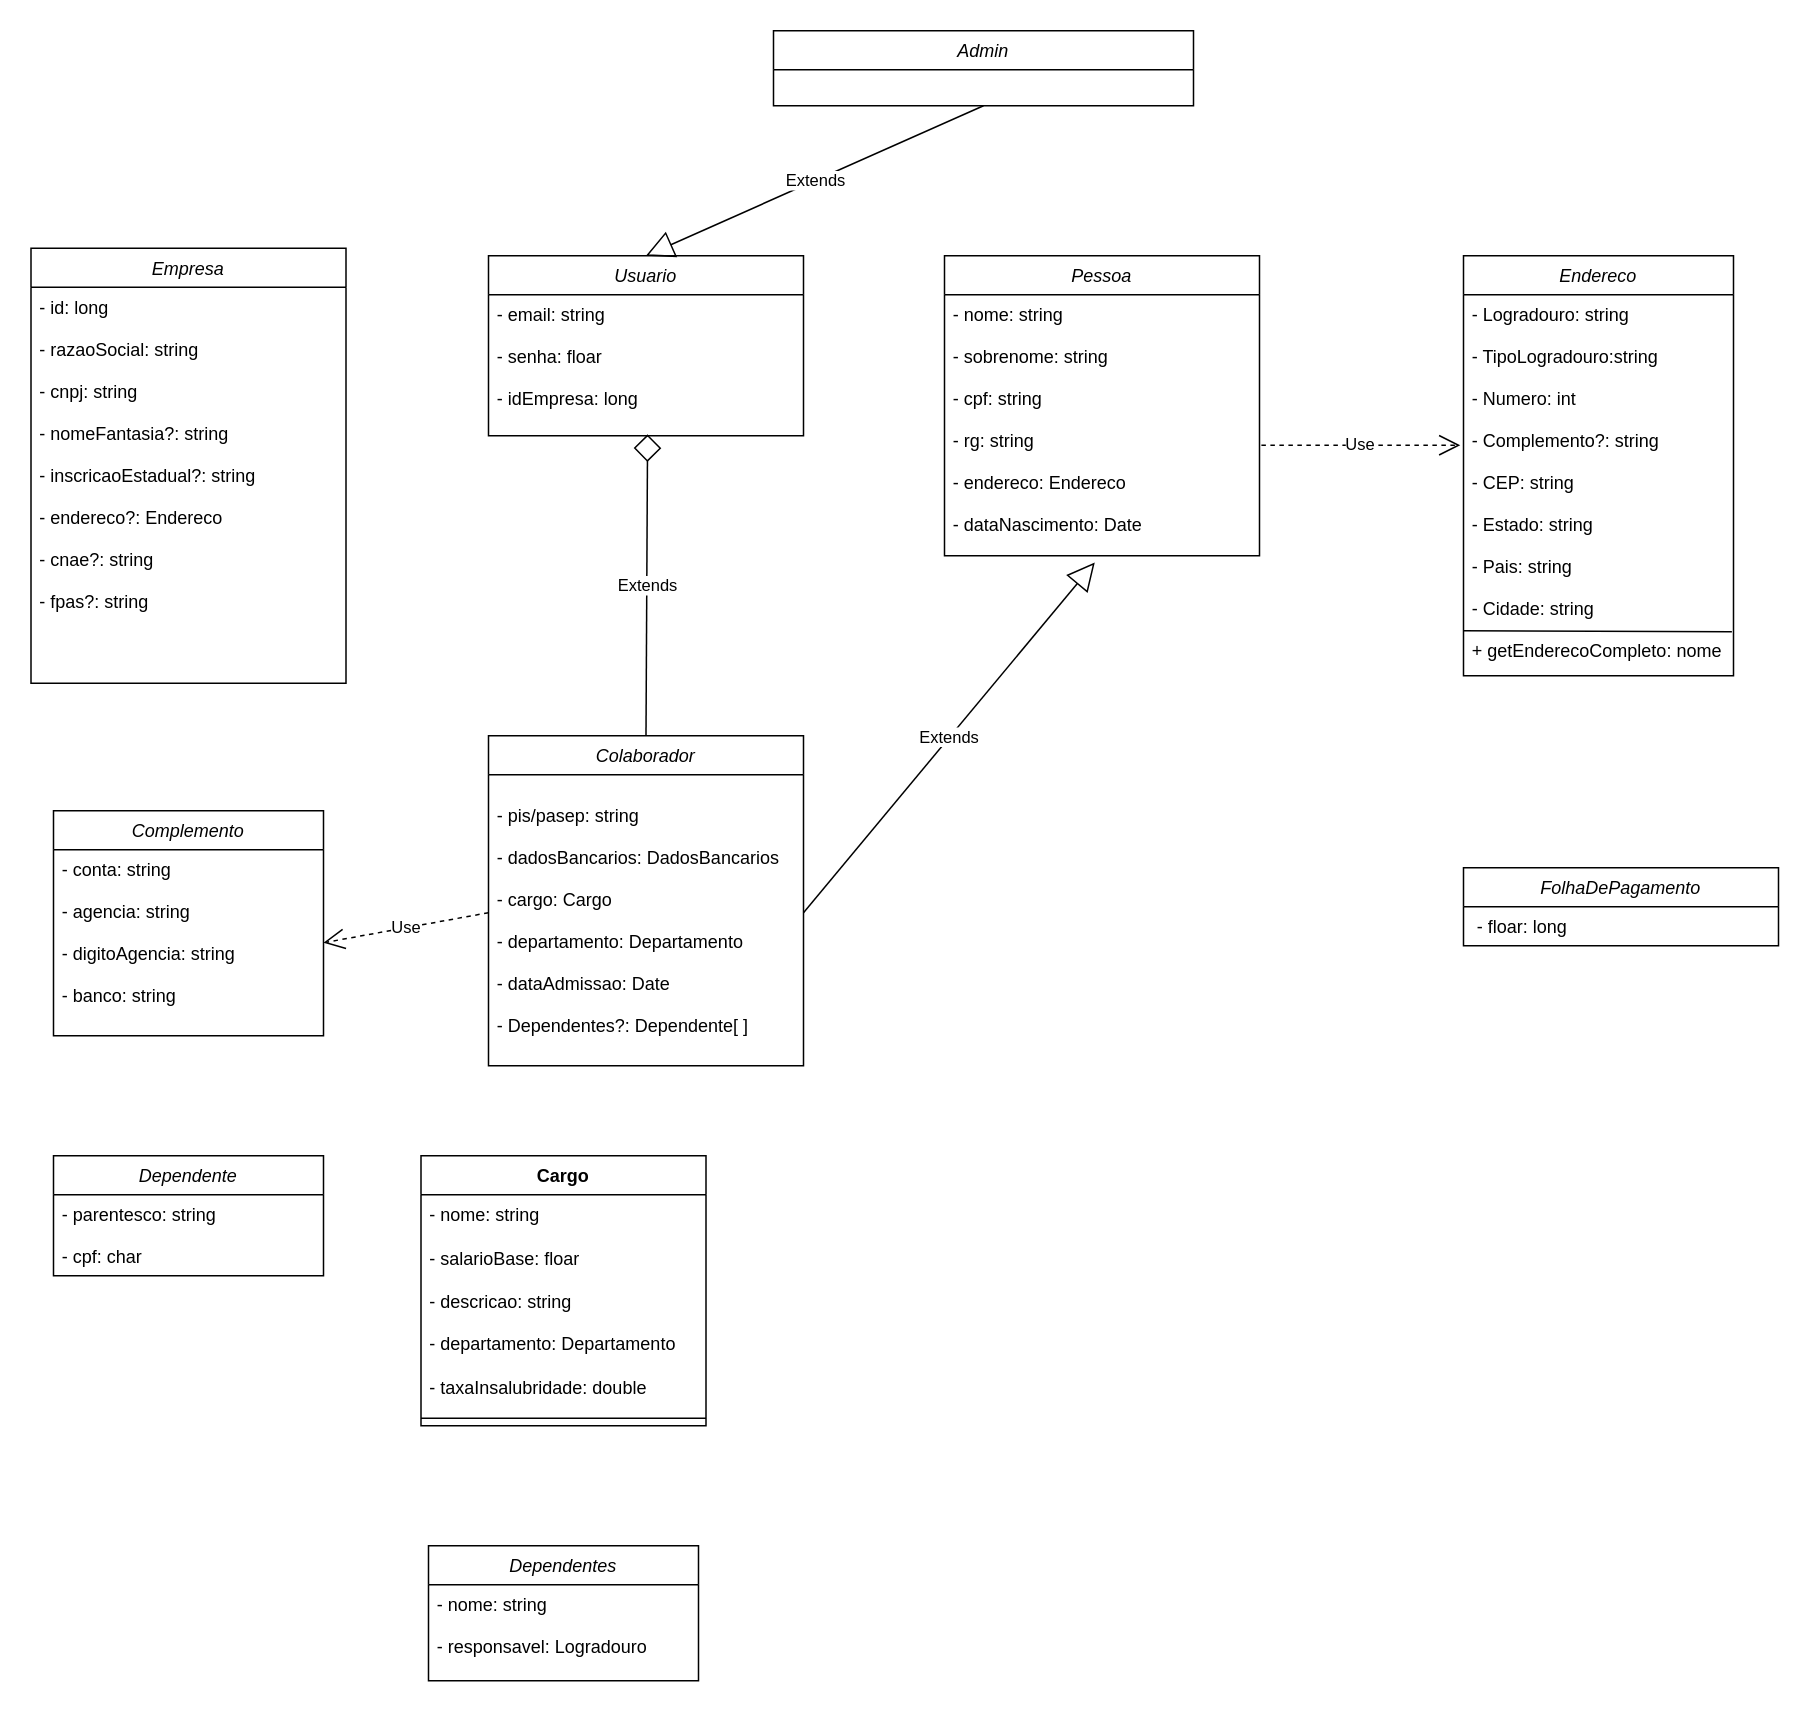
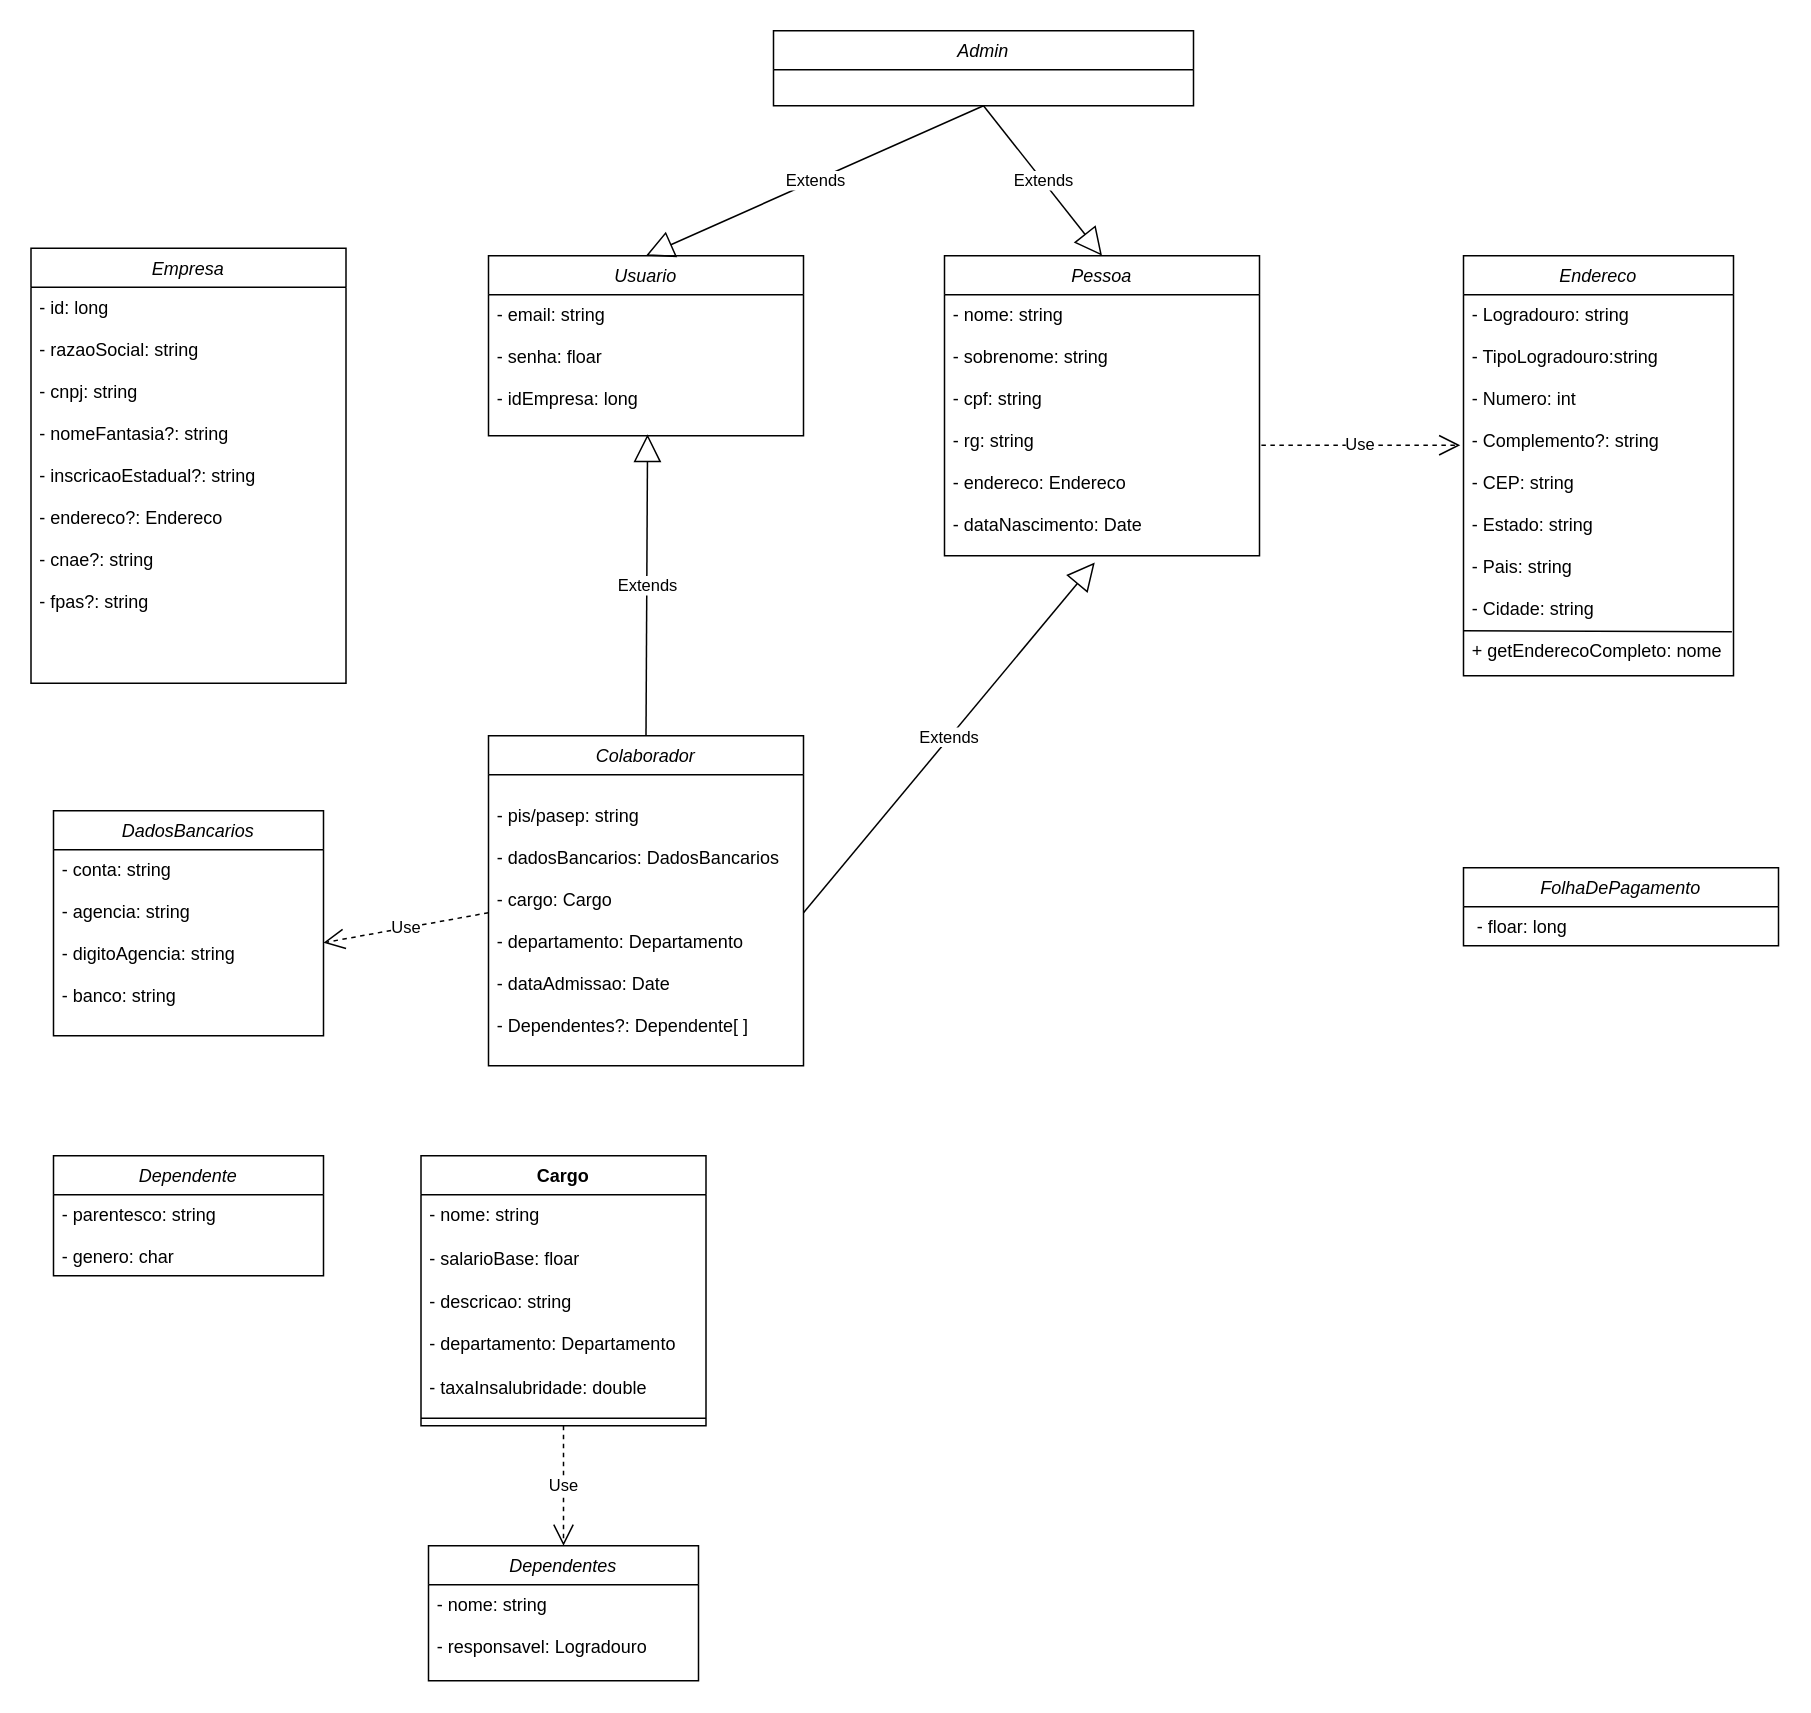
+ <mxCell id="30" value="Extends" style="endArrow=block;endSize=16;endFill=0;html=1;rounded=0;entryX=0.5;entryY=0;entryDx=0;entryDy=0;exitX=0.5;exitY=1;exitDx=0;exitDy=0;" edge="1" parent="1" source="28" target="12"><mxGeometry width="160" relative="1" as="geometry"><mxPoint x="745" y="100" as="sourcePoint" /><mxPoint x="555" y="200" as="targetPoint" /></mxGeometry></mxCell>
- <mxCell id="18" value="Extends" style="endArrow=diamond;endSize=16;endFill=0;html=1;rounded=0;entryX=0.505;entryY=0.99;entryDx=0;entryDy=0;entryPerimeter=0;exitX=0.5;exitY=0;exitDx=0;exitDy=0;" edge="1" parent="1" source="16" target="15"><mxGeometry width="160" relative="1" as="geometry"><mxPoint x="135" y="490" as="sourcePoint" /><mxPoint x="295" y="490" as="targetPoint" /><Array as="points" /></mxGeometry></mxCell>
+ <mxCell id="18" value="Extends" style="endArrow=block;endSize=16;endFill=0;html=1;rounded=0;entryX=0.505;entryY=0.99;entryDx=0;entryDy=0;entryPerimeter=0;exitX=0.5;exitY=0;exitDx=0;exitDy=0;" edge="1" parent="1" source="16" target="15"><mxGeometry width="160" relative="1" as="geometry"><mxPoint x="135" y="490" as="sourcePoint" /><mxPoint x="295" y="490" as="targetPoint" /><Array as="points" /></mxGeometry></mxCell>
- <mxCell id="6" value="Complemento" style="swimlane;fontStyle=2;align=center;verticalAlign=top;childLayout=stackLayout;horizontal=1;startSize=26;horizontalStack=0;resizeParent=1;resizeLast=0;collapsible=1;marginBottom=0;rounded=0;shadow=0;strokeWidth=1;" vertex="1" parent="1"><mxGeometry x="35" y="540" width="180" height="150" as="geometry"><mxRectangle x="230" y="140" width="160" height="26" as="alternateBounds" /></mxGeometry></mxCell>
+ <mxCell id="6" value="DadosBancarios" style="swimlane;fontStyle=2;align=center;verticalAlign=top;childLayout=stackLayout;horizontal=1;startSize=26;horizontalStack=0;resizeParent=1;resizeLast=0;collapsible=1;marginBottom=0;rounded=0;shadow=0;strokeWidth=1;" vertex="1" parent="1"><mxGeometry x="35" y="540" width="180" height="150" as="geometry"><mxRectangle x="230" y="140" width="160" height="26" as="alternateBounds" /></mxGeometry></mxCell>
- <mxCell id="21" value="- parentesco: string&#10;&#10;- cpf: char" style="text;align=left;verticalAlign=top;spacingLeft=4;spacingRight=4;overflow=hidden;rotatable=0;points=[[0,0.5],[1,0.5]];portConstraint=eastwest;rounded=0;shadow=0;html=0;" vertex="1" parent="20"><mxGeometry y="26" width="180" height="54" as="geometry" /></mxCell>
+ <mxCell id="21" value="- parentesco: string&#10;&#10;- genero: char" style="text;align=left;verticalAlign=top;spacingLeft=4;spacingRight=4;overflow=hidden;rotatable=0;points=[[0,0.5],[1,0.5]];portConstraint=eastwest;rounded=0;shadow=0;html=0;" vertex="1" parent="20"><mxGeometry y="26" width="180" height="54" as="geometry" /></mxCell>
+ <mxCell id="27" value="Use" style="endArrow=open;endSize=12;dashed=1;html=1;rounded=0;entryX=0.5;entryY=0;entryDx=0;entryDy=0;exitX=0.5;exitY=1;exitDx=0;exitDy=0;" edge="1" parent="1" source="24" target="8"><mxGeometry width="160" relative="1" as="geometry"><mxPoint x="615" y="600" as="sourcePoint" /><mxPoint x="775" y="600" as="targetPoint" /></mxGeometry></mxCell>
